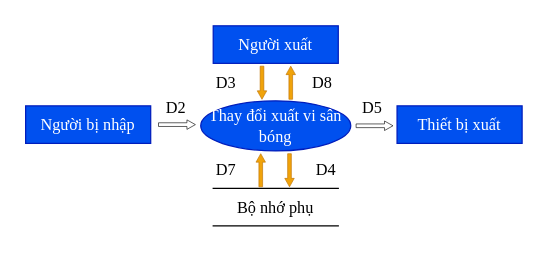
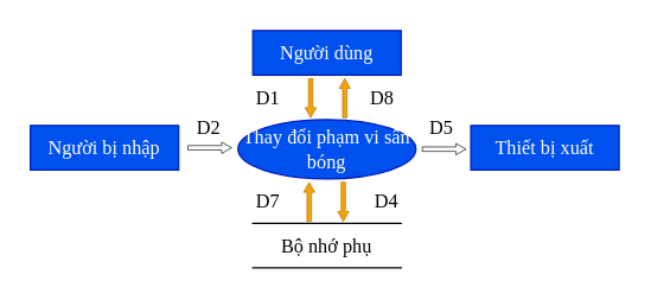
- <mxCell id="3" value="&lt;font style=&quot;font-size: 13px;&quot; face=&quot;Times New Roman&quot;&gt;Người xuất&lt;/font&gt;" style="html=1;dashed=0;whiteSpace=wrap;fillColor=#0050ef;strokeColor=#001DBC;fontColor=#ffffff;" parent="1" vertex="1"><mxGeometry x="170" y="20" width="100" height="30" as="geometry" /></mxCell>
+ <mxCell id="3" value="&lt;font style=&quot;font-size: 13px;&quot; face=&quot;Times New Roman&quot;&gt;Người dùng&lt;/font&gt;" style="html=1;dashed=0;whiteSpace=wrap;fillColor=#0050ef;strokeColor=#001DBC;fontColor=#ffffff;" parent="1" vertex="1"><mxGeometry x="170" y="20" width="100" height="30" as="geometry" /></mxCell>
- <mxCell id="13" value="&lt;font face=&quot;Times New Roman&quot; style=&quot;font-size: 13px;&quot;&gt;D3&lt;/font&gt;" style="text;html=1;align=center;verticalAlign=middle;resizable=0;points=[];autosize=1;strokeColor=none;fillColor=none;" parent="1" vertex="1"><mxGeometry x="160" y="50" width="40" height="30" as="geometry" /></mxCell>
+ <mxCell id="13" value="&lt;font face=&quot;Times New Roman&quot; style=&quot;font-size: 13px;&quot;&gt;D1&lt;/font&gt;" style="text;html=1;align=center;verticalAlign=middle;resizable=0;points=[];autosize=1;strokeColor=none;fillColor=none;" parent="1" vertex="1"><mxGeometry x="160" y="50" width="40" height="30" as="geometry" /></mxCell>
- <mxCell id="2" value="&lt;font face=&quot;Times New Roman&quot;&gt;&lt;span style=&quot;font-size: 13px;&quot;&gt;Thay đổi xuất vi sân bóng&lt;/span&gt;&lt;/font&gt;" style="shape=ellipse;html=1;dashed=0;whiteSpace=wrap;perimeter=ellipsePerimeter;fillColor=#0050ef;strokeColor=#001DBC;fontColor=#ffffff;" parent="1" vertex="1"><mxGeometry x="160" y="80" width="120" height="40" as="geometry" /></mxCell>
+ <mxCell id="2" value="&lt;font face=&quot;Times New Roman&quot;&gt;&lt;span style=&quot;font-size: 13px;&quot;&gt;Thay đổi phạm vi sân bóng&lt;/span&gt;&lt;/font&gt;" style="shape=ellipse;html=1;dashed=0;whiteSpace=wrap;perimeter=ellipsePerimeter;fillColor=#0050ef;strokeColor=#001DBC;fontColor=#ffffff;" parent="1" vertex="1"><mxGeometry x="160" y="80" width="120" height="40" as="geometry" /></mxCell>
